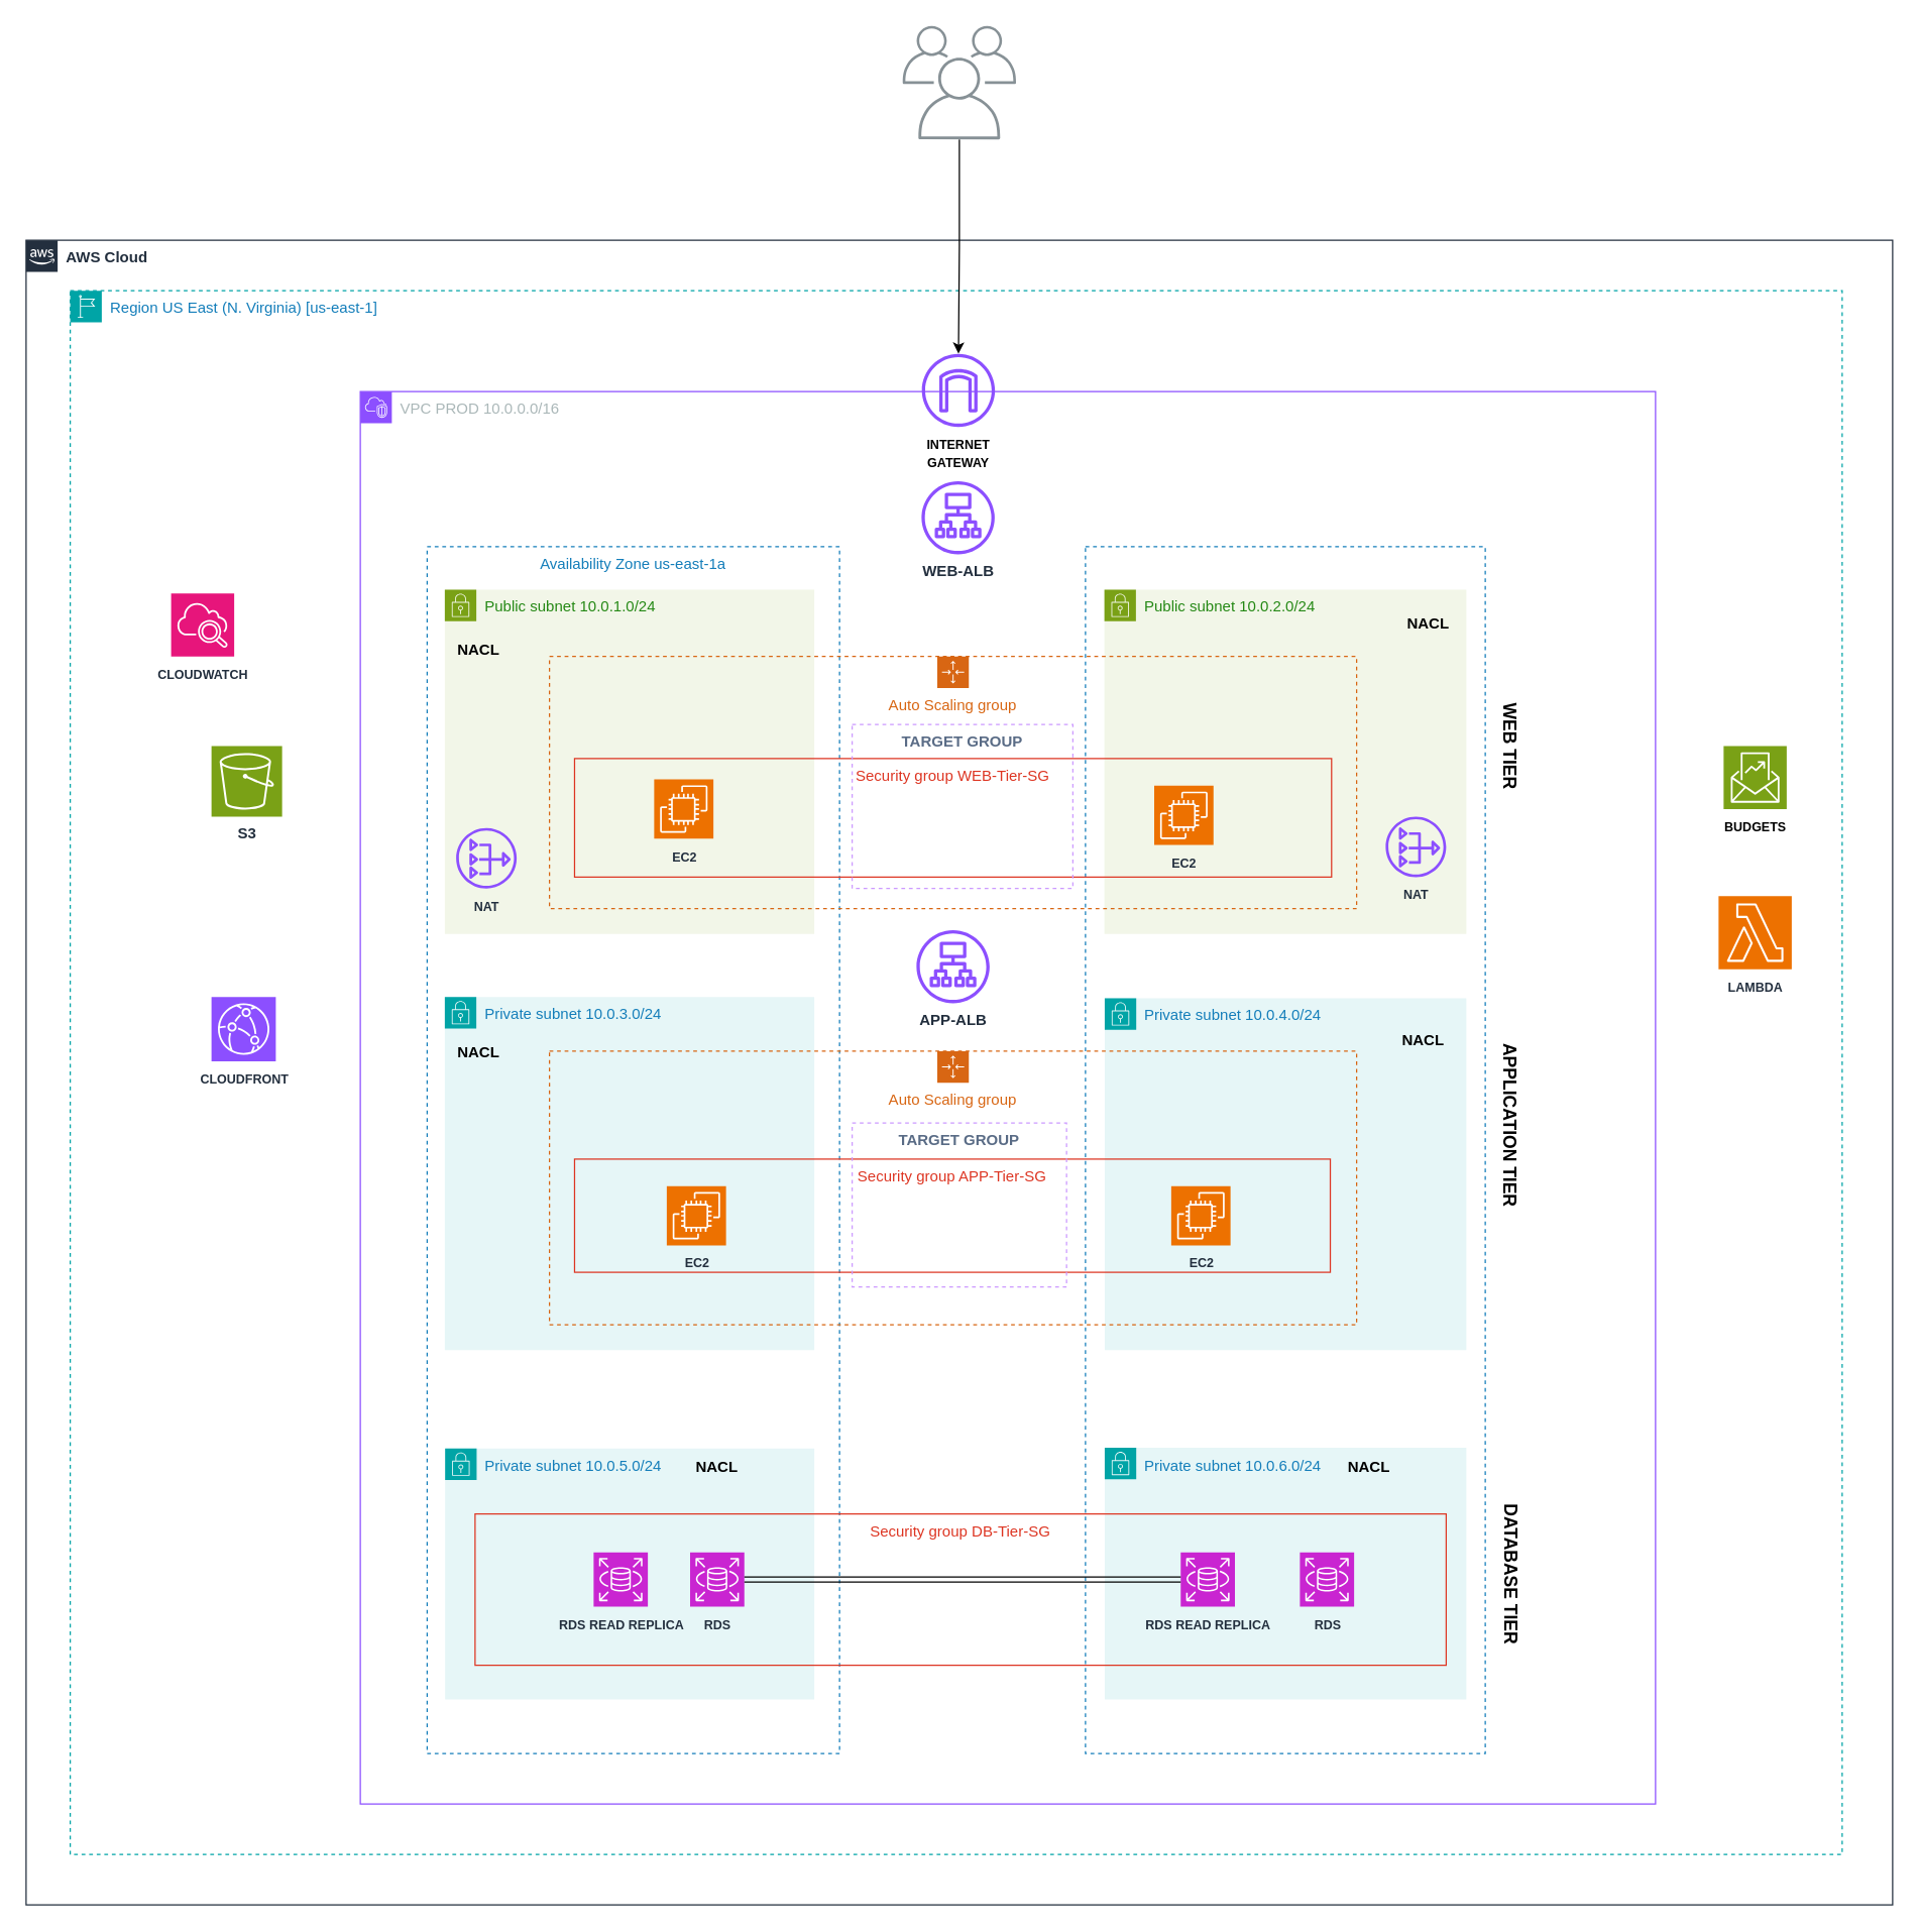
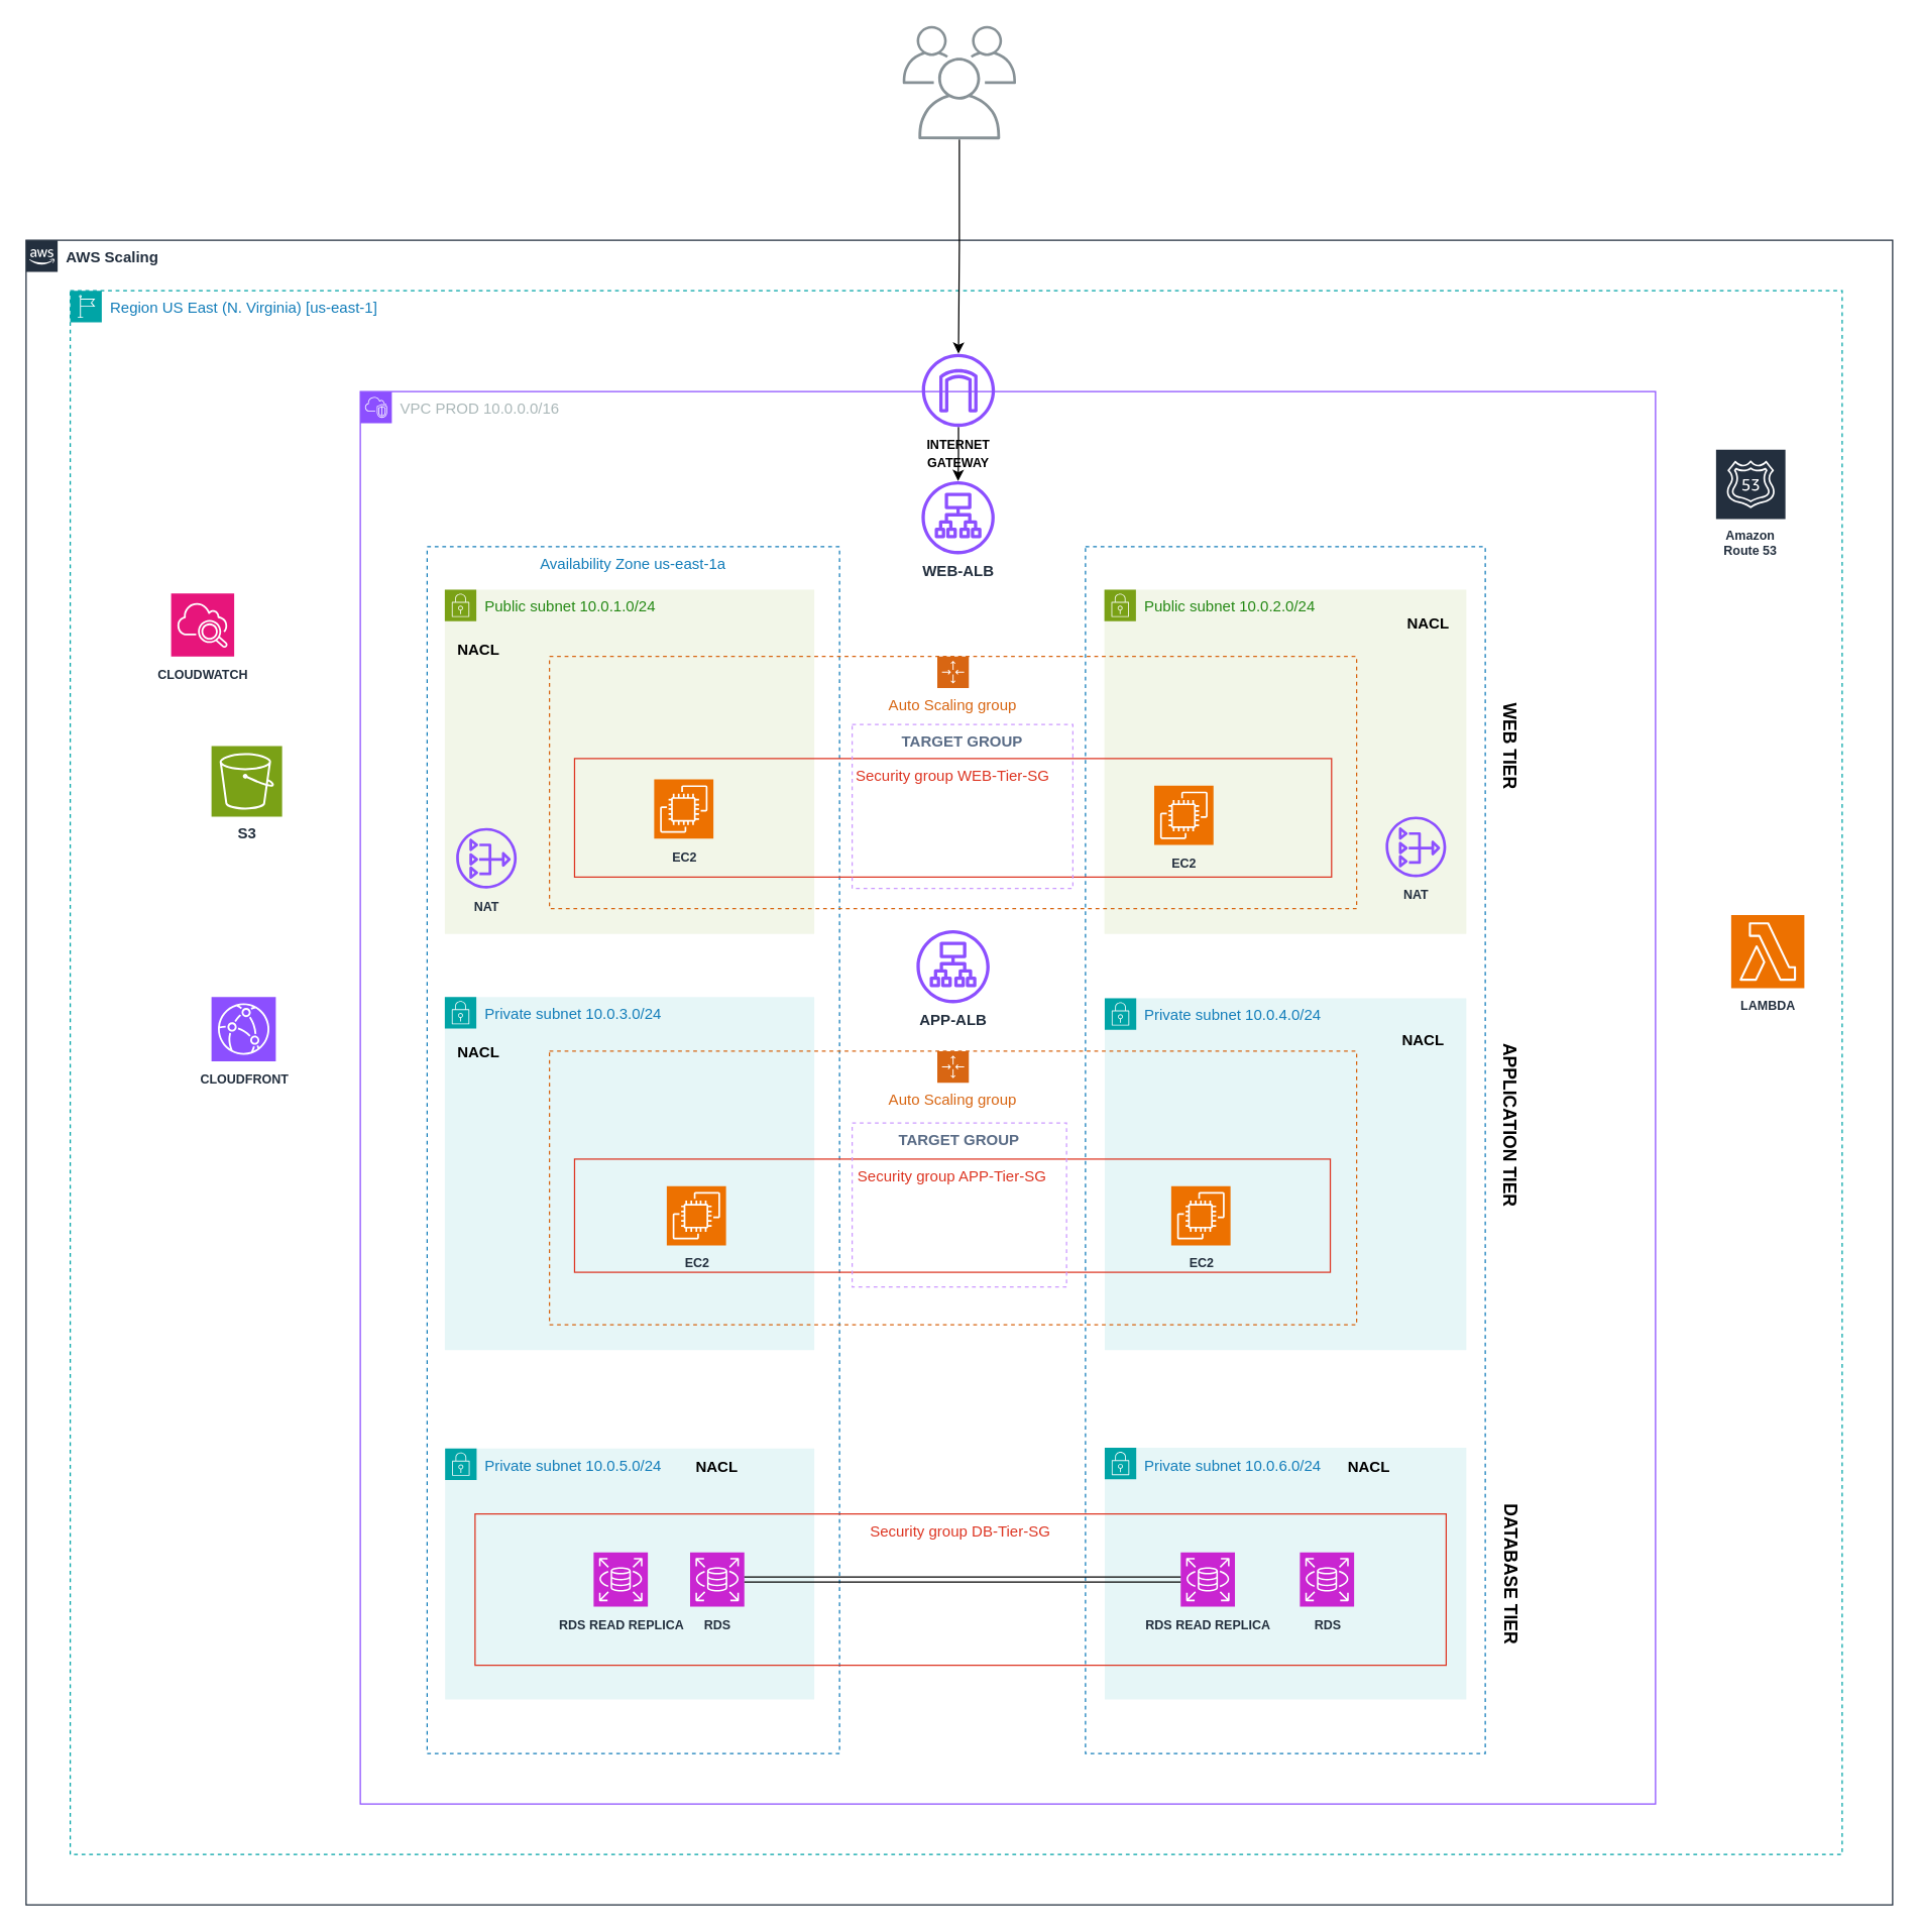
- <mxCell id="2" value="AWS Cloud" style="points=[[0,0],[0.25,0],[0.5,0],[0.75,0],[1,0],[1,0.25],[1,0.5],[1,0.75],[1,1],[0.75,1],[0.5,1],[0.25,1],[0,1],[0,0.75],[0,0.5],[0,0.25]];outlineConnect=0;gradientColor=none;html=1;whiteSpace=wrap;fontSize=12;fontStyle=1;container=1;pointerEvents=0;collapsible=0;recursiveResize=0;shape=mxgraph.aws4.group;grIcon=mxgraph.aws4.group_aws_cloud_alt;strokeColor=#232F3E;fillColor=none;verticalAlign=top;align=left;spacingLeft=30;fontColor=#232F3E;dashed=0;" vertex="1" parent="1"><mxGeometry x="20" y="190" width="1480" height="1320" as="geometry" /></mxCell>
+ <mxCell id="2" value="AWS Scaling" style="points=[[0,0],[0.25,0],[0.5,0],[0.75,0],[1,0],[1,0.25],[1,0.5],[1,0.75],[1,1],[0.75,1],[0.5,1],[0.25,1],[0,1],[0,0.75],[0,0.5],[0,0.25]];outlineConnect=0;gradientColor=none;html=1;whiteSpace=wrap;fontSize=12;fontStyle=1;container=1;pointerEvents=0;collapsible=0;recursiveResize=0;shape=mxgraph.aws4.group;grIcon=mxgraph.aws4.group_aws_cloud_alt;strokeColor=#232F3E;fillColor=none;verticalAlign=top;align=left;spacingLeft=30;fontColor=#232F3E;dashed=0;" vertex="1" parent="1"><mxGeometry x="20" y="190" width="1480" height="1320" as="geometry" /></mxCell>
+ <mxCell id="43" value="" style="edgeStyle=orthogonalEdgeStyle;rounded=0;orthogonalLoop=1;jettySize=auto;html=1;" edge="1" parent="3" source="44" target="39"><mxGeometry relative="1" as="geometry" /></mxCell>
+ <mxCell id="13" value="Amazon Route 53" style="sketch=0;outlineConnect=0;fontColor=#232F3E;gradientColor=none;strokeColor=#ffffff;fillColor=#232F3E;dashed=0;verticalLabelPosition=middle;verticalAlign=bottom;align=center;html=1;whiteSpace=wrap;fontSize=10;fontStyle=1;spacing=3;shape=mxgraph.aws4.productIcon;prIcon=mxgraph.aws4.route_53;" vertex="1" parent="4"><mxGeometry x="1074" y="45" width="57" height="91" as="geometry" /></mxCell>
- <mxCell id="48" value="&lt;b style=&quot;color: rgb(0, 0, 0); font-size: 10px; text-wrap: wrap;&quot;&gt;BUDGETS&lt;/b&gt;" style="sketch=0;points=[[0,0,0],[0.25,0,0],[0.5,0,0],[0.75,0,0],[1,0,0],[0,1,0],[0.25,1,0],[0.5,1,0],[0.75,1,0],[1,1,0],[0,0.25,0],[0,0.5,0],[0,0.75,0],[1,0.25,0],[1,0.5,0],[1,0.75,0]];outlineConnect=0;fontColor=#232F3E;fillColor=#7AA116;strokeColor=#ffffff;dashed=0;verticalLabelPosition=bottom;verticalAlign=top;align=center;html=1;fontSize=12;fontStyle=0;aspect=fixed;shape=mxgraph.aws4.resourceIcon;resIcon=mxgraph.aws4.budgets_2;" vertex="1" parent="3"><mxGeometry x="1311" y="361" width="50" height="50" as="geometry" /></mxCell>
- <mxCell id="49" value="&lt;b&gt;&lt;font style=&quot;font-size: 10px;&quot;&gt;LAMBDA&lt;/font&gt;&lt;/b&gt;" style="sketch=0;points=[[0,0,0],[0.25,0,0],[0.5,0,0],[0.75,0,0],[1,0,0],[0,1,0],[0.25,1,0],[0.5,1,0],[0.75,1,0],[1,1,0],[0,0.25,0],[0,0.5,0],[0,0.75,0],[1,0.25,0],[1,0.5,0],[1,0.75,0]];outlineConnect=0;fontColor=#232F3E;fillColor=#ED7100;strokeColor=#ffffff;dashed=0;verticalLabelPosition=bottom;verticalAlign=top;align=center;html=1;fontSize=12;fontStyle=0;aspect=fixed;shape=mxgraph.aws4.resourceIcon;resIcon=mxgraph.aws4.lambda;" vertex="1" parent="3"><mxGeometry x="1307" y="480" width="58" height="58" as="geometry" /></mxCell>
+ <mxCell id="49" value="&lt;b&gt;&lt;font style=&quot;font-size: 10px;&quot;&gt;LAMBDA&lt;/font&gt;&lt;/b&gt;" style="sketch=0;points=[[0,0,0],[0.25,0,0],[0.5,0,0],[0.75,0,0],[1,0,0],[0,1,0],[0.25,1,0],[0.5,1,0],[0.75,1,0],[1,1,0],[0,0.25,0],[0,0.5,0],[0,0.75,0],[1,0.25,0],[1,0.5,0],[1,0.75,0]];outlineConnect=0;fontColor=#232F3E;fillColor=#ED7100;strokeColor=#ffffff;dashed=0;verticalLabelPosition=bottom;verticalAlign=top;align=center;html=1;fontSize=12;fontStyle=0;aspect=fixed;shape=mxgraph.aws4.resourceIcon;resIcon=mxgraph.aws4.lambda;" vertex="1" parent="3"><mxGeometry x="1317" y="495" width="58" height="58" as="geometry" /></mxCell>
